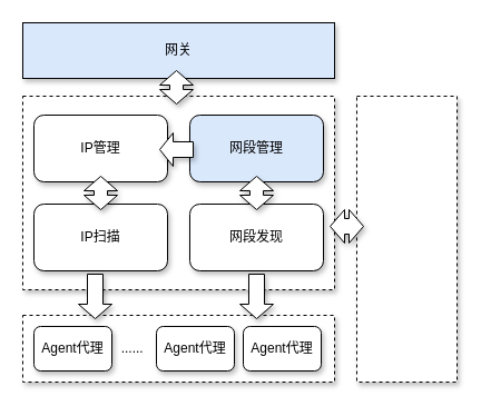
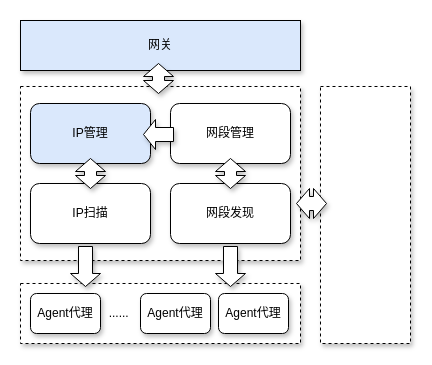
- <mxCell id="3" value="IP管理" style="rounded=1;whiteSpace=wrap;html=1;shadow=1;" vertex="1" parent="1"><mxGeometry x="30" y="103" width="120" height="60" as="geometry" /></mxCell>
+ <mxCell id="3" value="IP管理" style="rounded=1;whiteSpace=wrap;html=1;shadow=1;fillColor=#dae8fc;" vertex="1" parent="1"><mxGeometry x="30" y="103" width="120" height="60" as="geometry" /></mxCell>
- <mxCell id="4" value="网段管理" style="rounded=1;whiteSpace=wrap;html=1;shadow=1;fillColor=#dae8fc;" vertex="1" parent="1"><mxGeometry x="170" y="103" width="120" height="60" as="geometry" /></mxCell>
+ <mxCell id="4" value="网段管理" style="rounded=1;whiteSpace=wrap;html=1;shadow=1;" vertex="1" parent="1"><mxGeometry x="170" y="103" width="120" height="60" as="geometry" /></mxCell>
